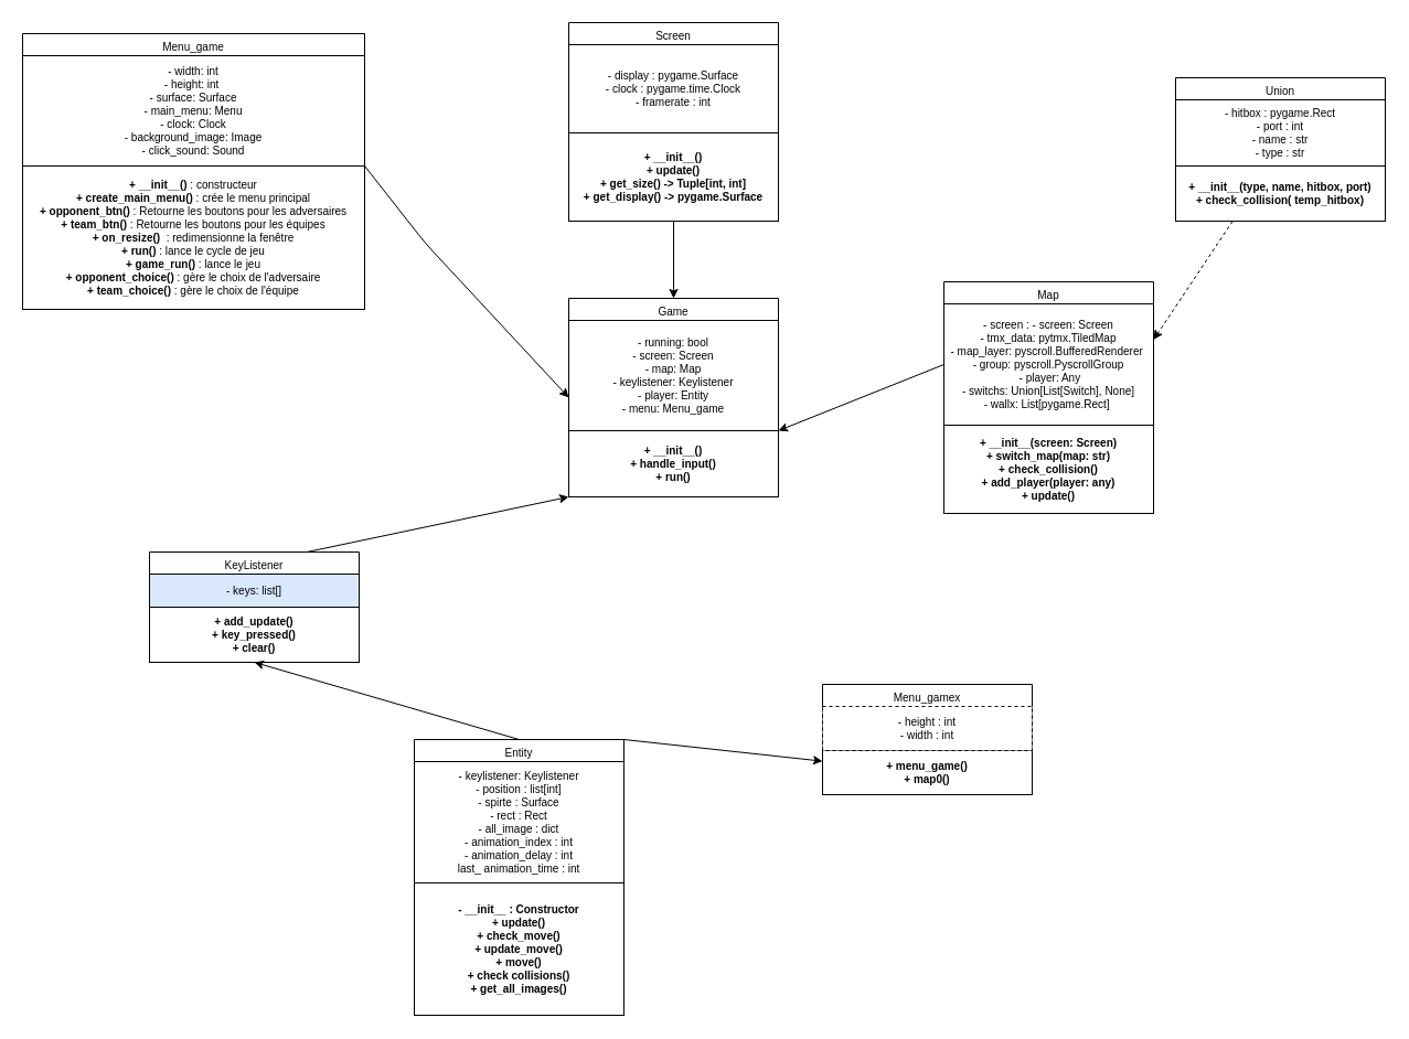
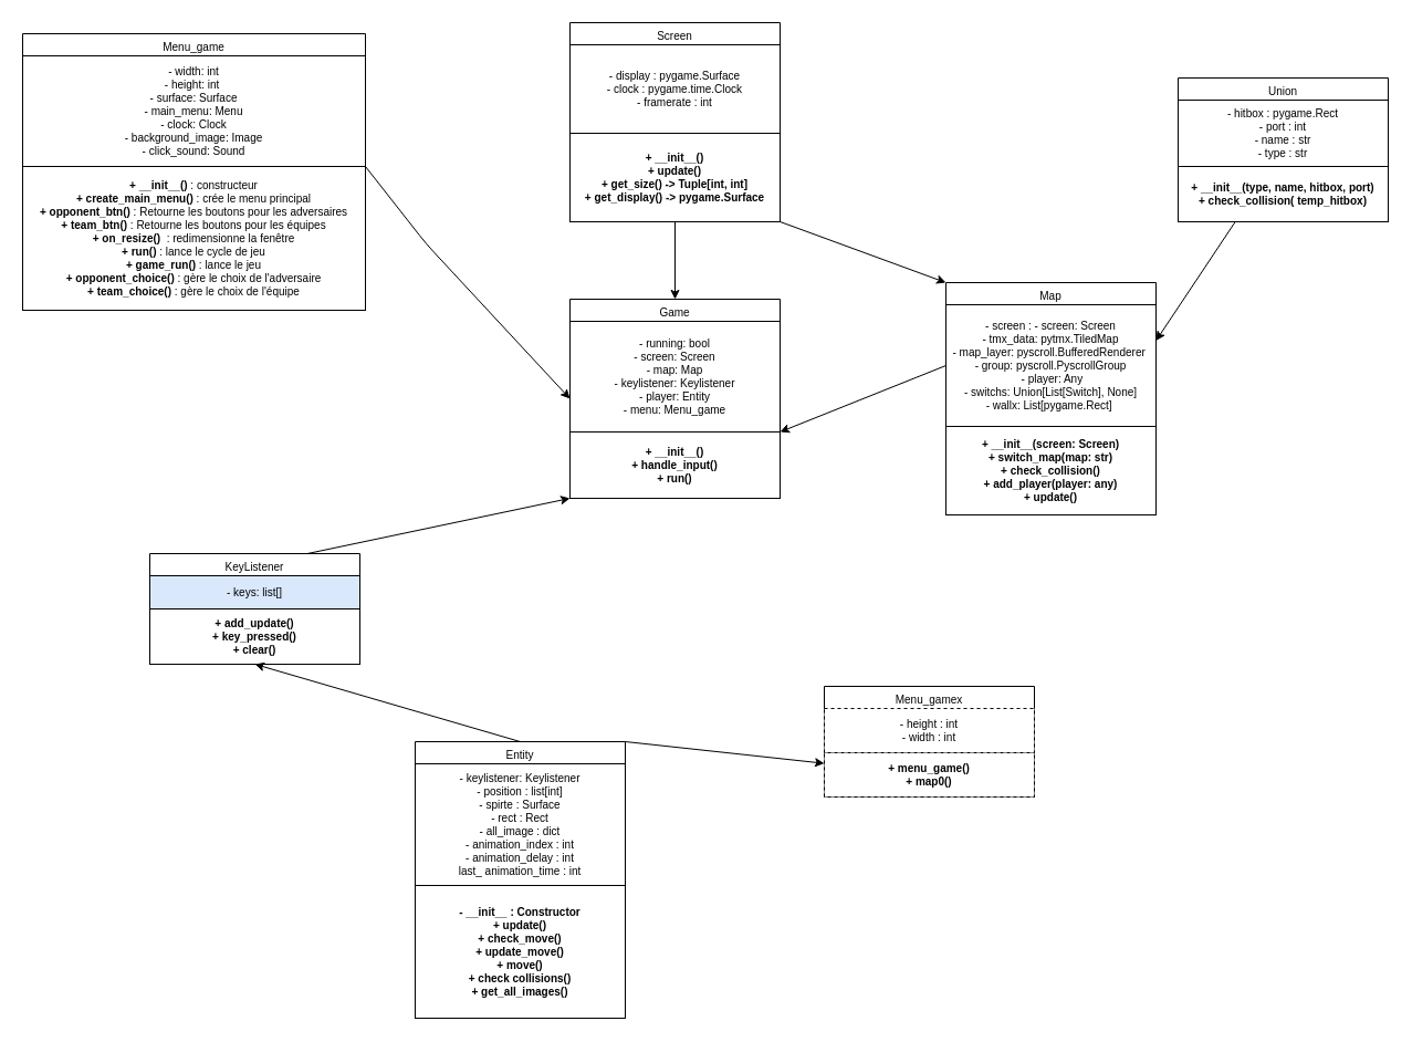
+ <mxCell id="35" style="edgeStyle=none;html=1;exitX=1;exitY=1;exitDx=0;exitDy=0;entryX=0;entryY=0;entryDx=0;entryDy=0;fontSize=9;" parent="1" source="28" target="24" edge="1"><mxGeometry relative="1" as="geometry" /></mxCell>
- <mxCell id="31" style="edgeStyle=none;html=1;entryX=1;entryY=0.25;entryDx=0;entryDy=0;fontSize=9;dashed=1;" parent="1" source="32" target="24" edge="1"><mxGeometry relative="1" as="geometry" /></mxCell>
+ <mxCell id="31" style="edgeStyle=none;html=1;entryX=1;entryY=0.25;entryDx=0;entryDy=0;fontSize=9;" parent="1" source="32" target="24" edge="1"><mxGeometry relative="1" as="geometry" /></mxCell>
- <mxCell id="16" value="&lt;b&gt;+ menu_game()&lt;br&gt;+ map0()&lt;br&gt;&lt;/b&gt;" style="whiteSpace=wrap;html=1;rounded=0;glass=0;fontSize=10;align=center;" parent="15" vertex="1"><mxGeometry y="60" width="190" height="40" as="geometry" /></mxCell>
+ <mxCell id="16" value="&lt;b&gt;+ menu_game()&lt;br&gt;+ map0()&lt;br&gt;&lt;/b&gt;" style="whiteSpace=wrap;html=1;rounded=0;glass=0;fontSize=10;align=center;dashed=1;" parent="15" vertex="1"><mxGeometry y="60" width="190" height="40" as="geometry" /></mxCell>
